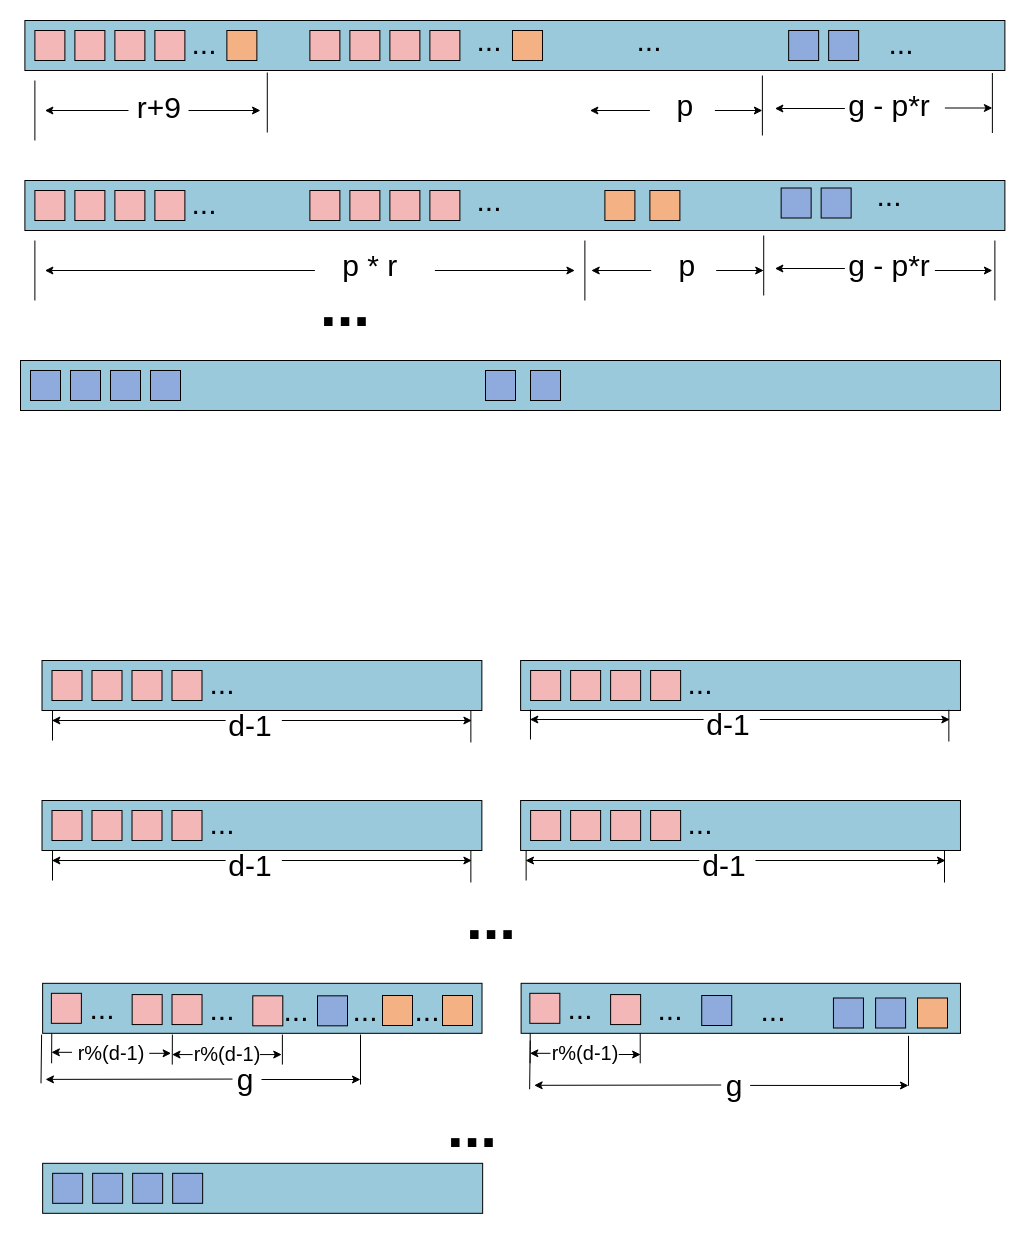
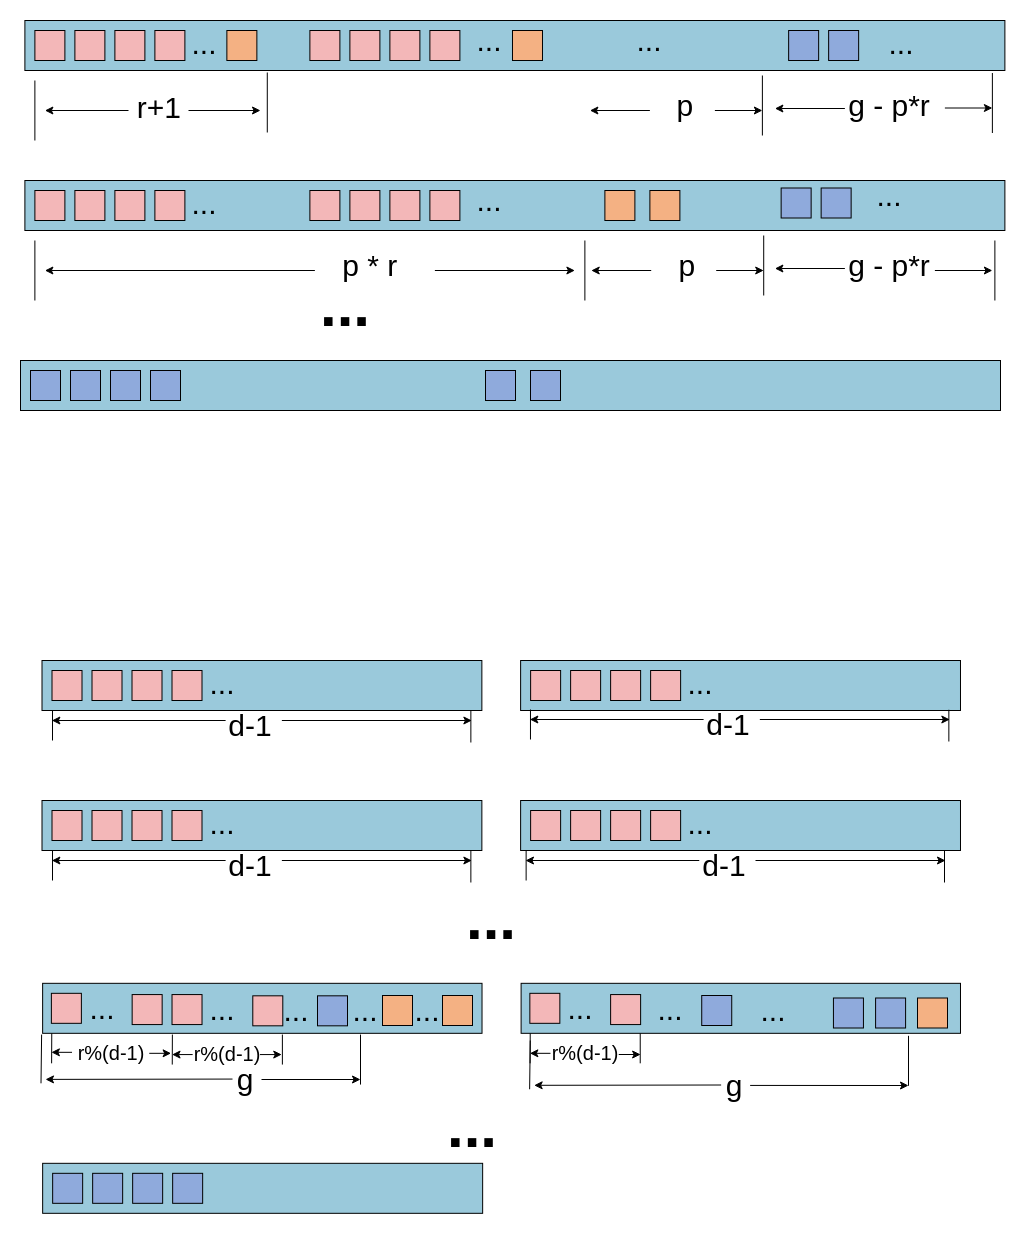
- <mxCell id="19" value="r+9&amp;nbsp;" style="text;html=1;strokeColor=none;fillColor=none;align=center;verticalAlign=middle;whiteSpace=wrap;rounded=0;fontSize=30;" vertex="1" parent="1"><mxGeometry x="128" y="92" width="70" height="30" as="geometry" /></mxCell>
+ <mxCell id="19" value="r+1&amp;nbsp;" style="text;html=1;strokeColor=none;fillColor=none;align=center;verticalAlign=middle;whiteSpace=wrap;rounded=0;fontSize=30;" vertex="1" parent="1"><mxGeometry x="128" y="92" width="70" height="30" as="geometry" /></mxCell>
